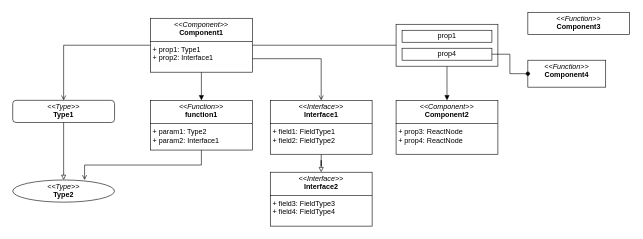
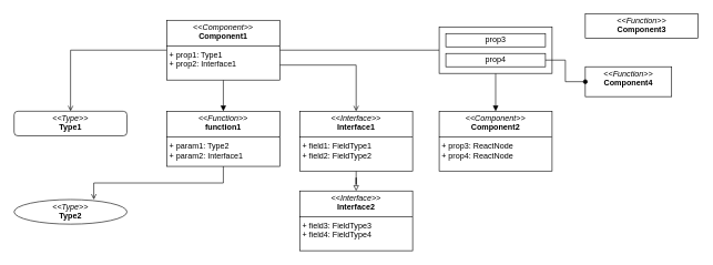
- <mxCell id="17" value="prop1" style="rounded=0;whiteSpace=wrap;html=1;" vertex="1" parent="1"><mxGeometry x="670" y="50" width="150" height="20" as="geometry" /></mxCell>
+ <mxCell id="17" value="prop3" style="rounded=0;whiteSpace=wrap;html=1;" vertex="1" parent="1"><mxGeometry x="670" y="50" width="150" height="20" as="geometry" /></mxCell>
- <mxCell id="13" style="edgeStyle=orthogonalEdgeStyle;rounded=0;orthogonalLoop=1;jettySize=auto;html=1;endArrow=block;endFill=0;" edge="1" parent="1" source="7" target="8"><mxGeometry relative="1" as="geometry"><mxPoint x="104.78" y="217" as="sourcePoint" /><mxPoint x="104.78" y="247" as="targetPoint" /></mxGeometry></mxCell>
